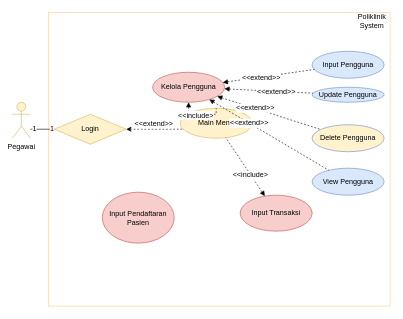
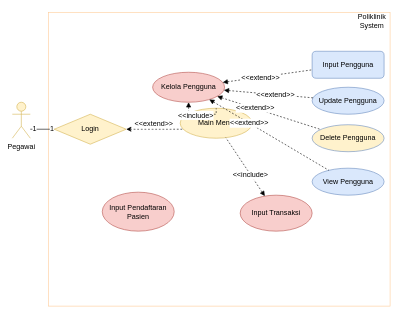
- <mxCell id="11" value="Input Pengguna" style="ellipse;whiteSpace=wrap;html=1;fillColor=#dae8fc;strokeColor=#6c8ebf;" parent="1" vertex="1"><mxGeometry x="520" y="85" width="120" height="45" as="geometry" /></mxCell>
+ <mxCell id="11" value="Input Pengguna" style="whiteSpace=wrap;html=1;fillColor=#dae8fc;strokeColor=#6c8ebf;rounded=1;" parent="1" vertex="1"><mxGeometry x="520" y="85" width="120" height="45" as="geometry" /></mxCell>
- <mxCell id="14" value="Update Pengguna" style="ellipse;whiteSpace=wrap;html=1;fillColor=#dae8fc;strokeColor=#6c8ebf;" parent="1" vertex="1"><mxGeometry x="520" y="145" width="120" height="25" as="geometry" /></mxCell>
+ <mxCell id="14" value="Update Pengguna" style="ellipse;whiteSpace=wrap;html=1;fillColor=#dae8fc;strokeColor=#6c8ebf;" parent="1" vertex="1"><mxGeometry x="520" y="145" width="120" height="45" as="geometry" /></mxCell>
- <mxCell id="12" value="Input Pendaftaran Pasien" style="ellipse;whiteSpace=wrap;html=1;fillColor=#f8cecc;strokeColor=#b85450;" parent="1" vertex="1"><mxGeometry x="170" y="320" width="120" height="85" as="geometry" /></mxCell>
+ <mxCell id="12" value="Input Pendaftaran Pasien" style="ellipse;whiteSpace=wrap;html=1;fillColor=#f8cecc;strokeColor=#b85450;" parent="1" vertex="1"><mxGeometry x="170" y="320" width="120" height="65" as="geometry" /></mxCell>
